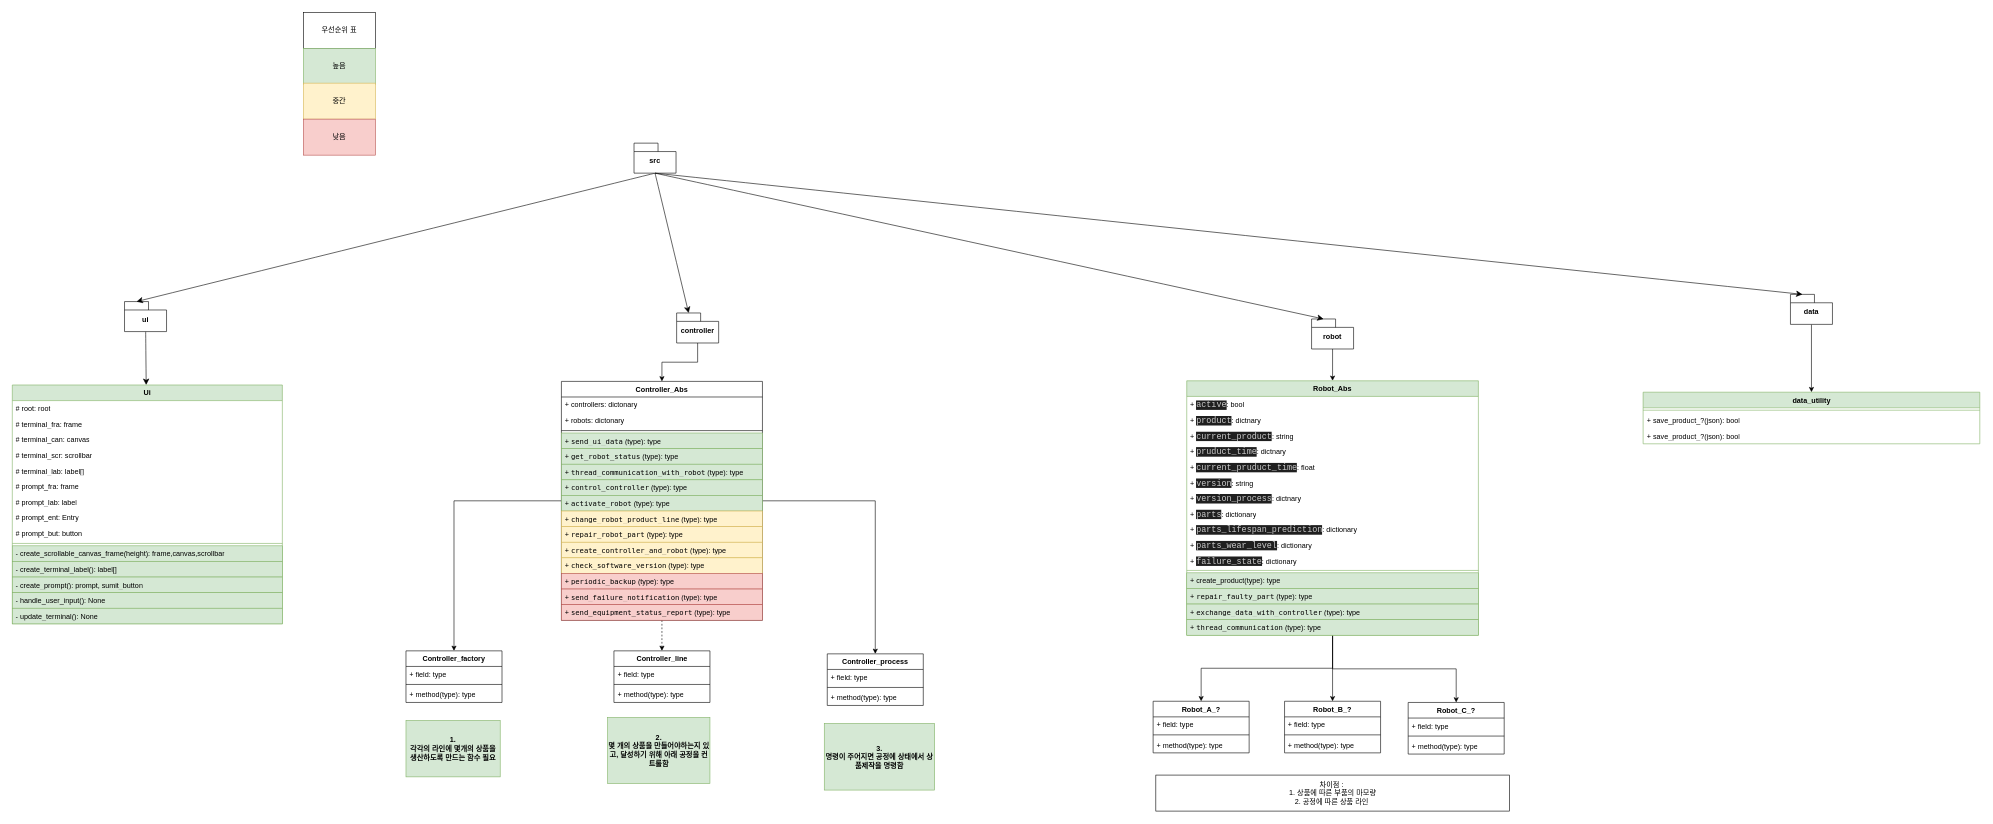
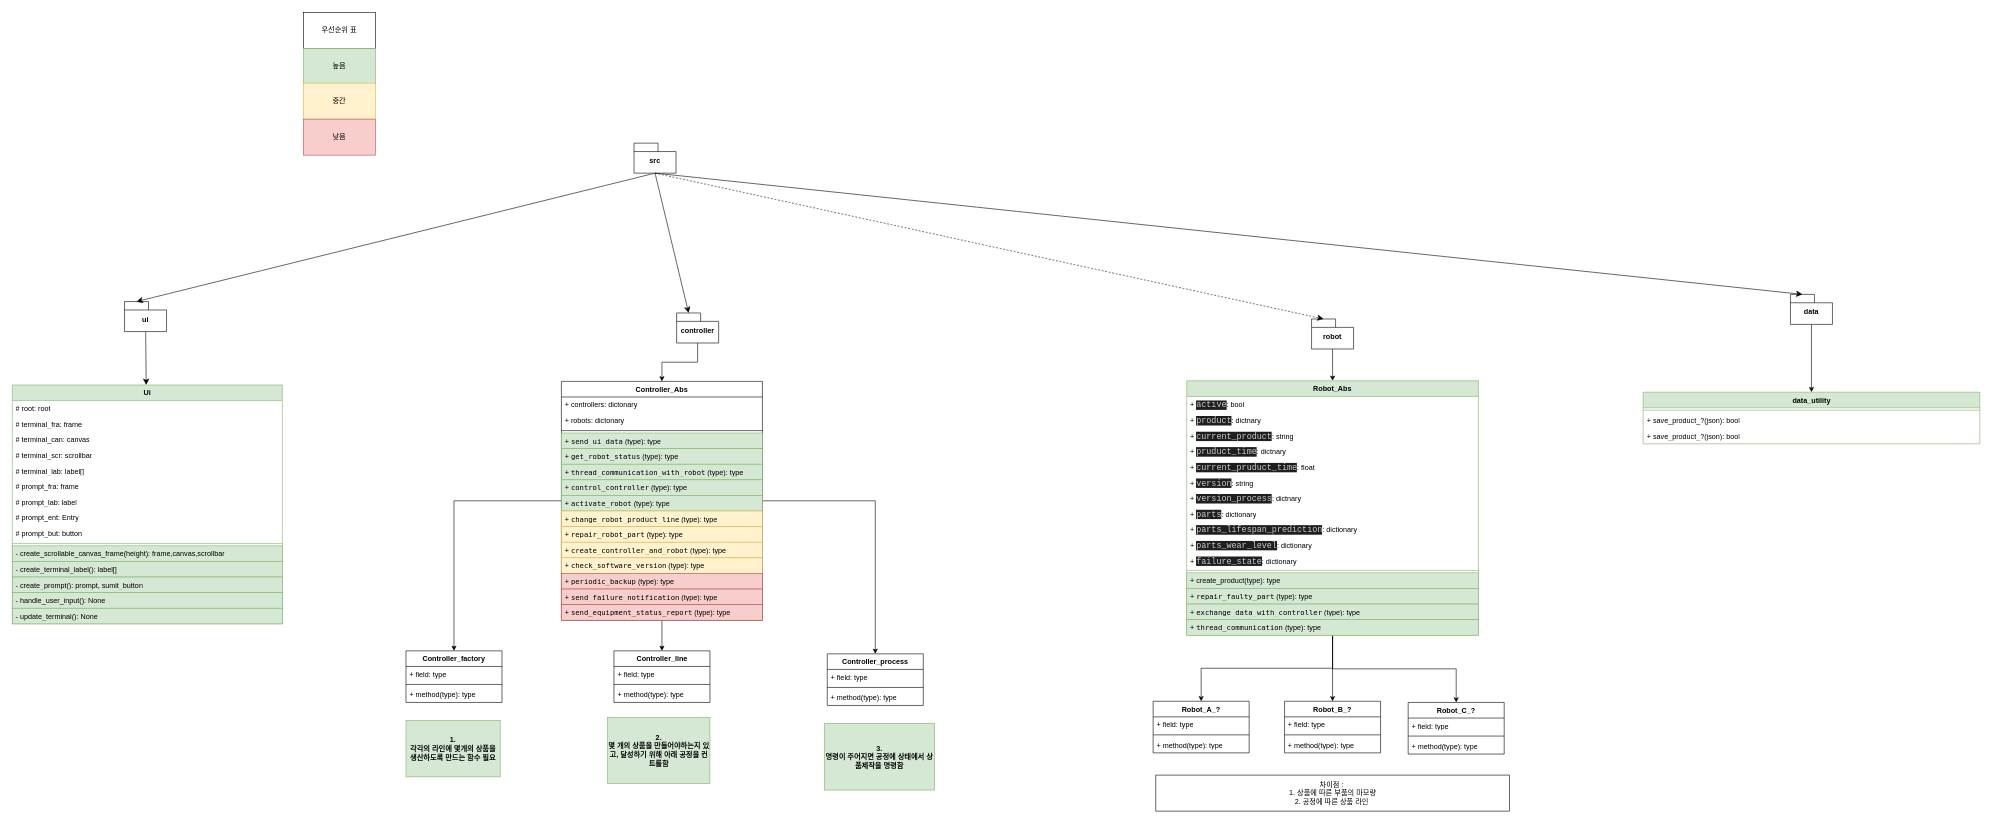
- <mxCell id="11" style="edgeStyle=none;curved=1;rounded=0;orthogonalLoop=1;jettySize=auto;html=1;entryX=0;entryY=0;entryDx=20;entryDy=0;entryPerimeter=0;fontSize=12;startSize=8;endSize=8;exitX=0.5;exitY=1;exitDx=0;exitDy=0;exitPerimeter=0;" parent="1" source="9" target="7" edge="1"><mxGeometry relative="1" as="geometry" /></mxCell>
+ <mxCell id="11" style="edgeStyle=none;curved=1;rounded=0;orthogonalLoop=1;jettySize=auto;html=1;entryX=0;entryY=0;entryDx=20;entryDy=0;entryPerimeter=0;fontSize=12;startSize=8;endSize=8;exitX=0.5;exitY=1;exitDx=0;exitDy=0;exitPerimeter=0;dashed=1;" parent="1" source="9" target="7" edge="1"><mxGeometry relative="1" as="geometry" /></mxCell>
- <mxCell id="31" style="edgeStyle=orthogonalEdgeStyle;rounded=0;orthogonalLoop=1;jettySize=auto;html=1;dashed=1;" edge="1" parent="1" source="34" target="70"><mxGeometry relative="1" as="geometry" /></mxCell>
+ <mxCell id="31" style="edgeStyle=orthogonalEdgeStyle;rounded=0;orthogonalLoop=1;jettySize=auto;html=1;" edge="1" parent="1" source="34" target="70"><mxGeometry relative="1" as="geometry" /></mxCell>
